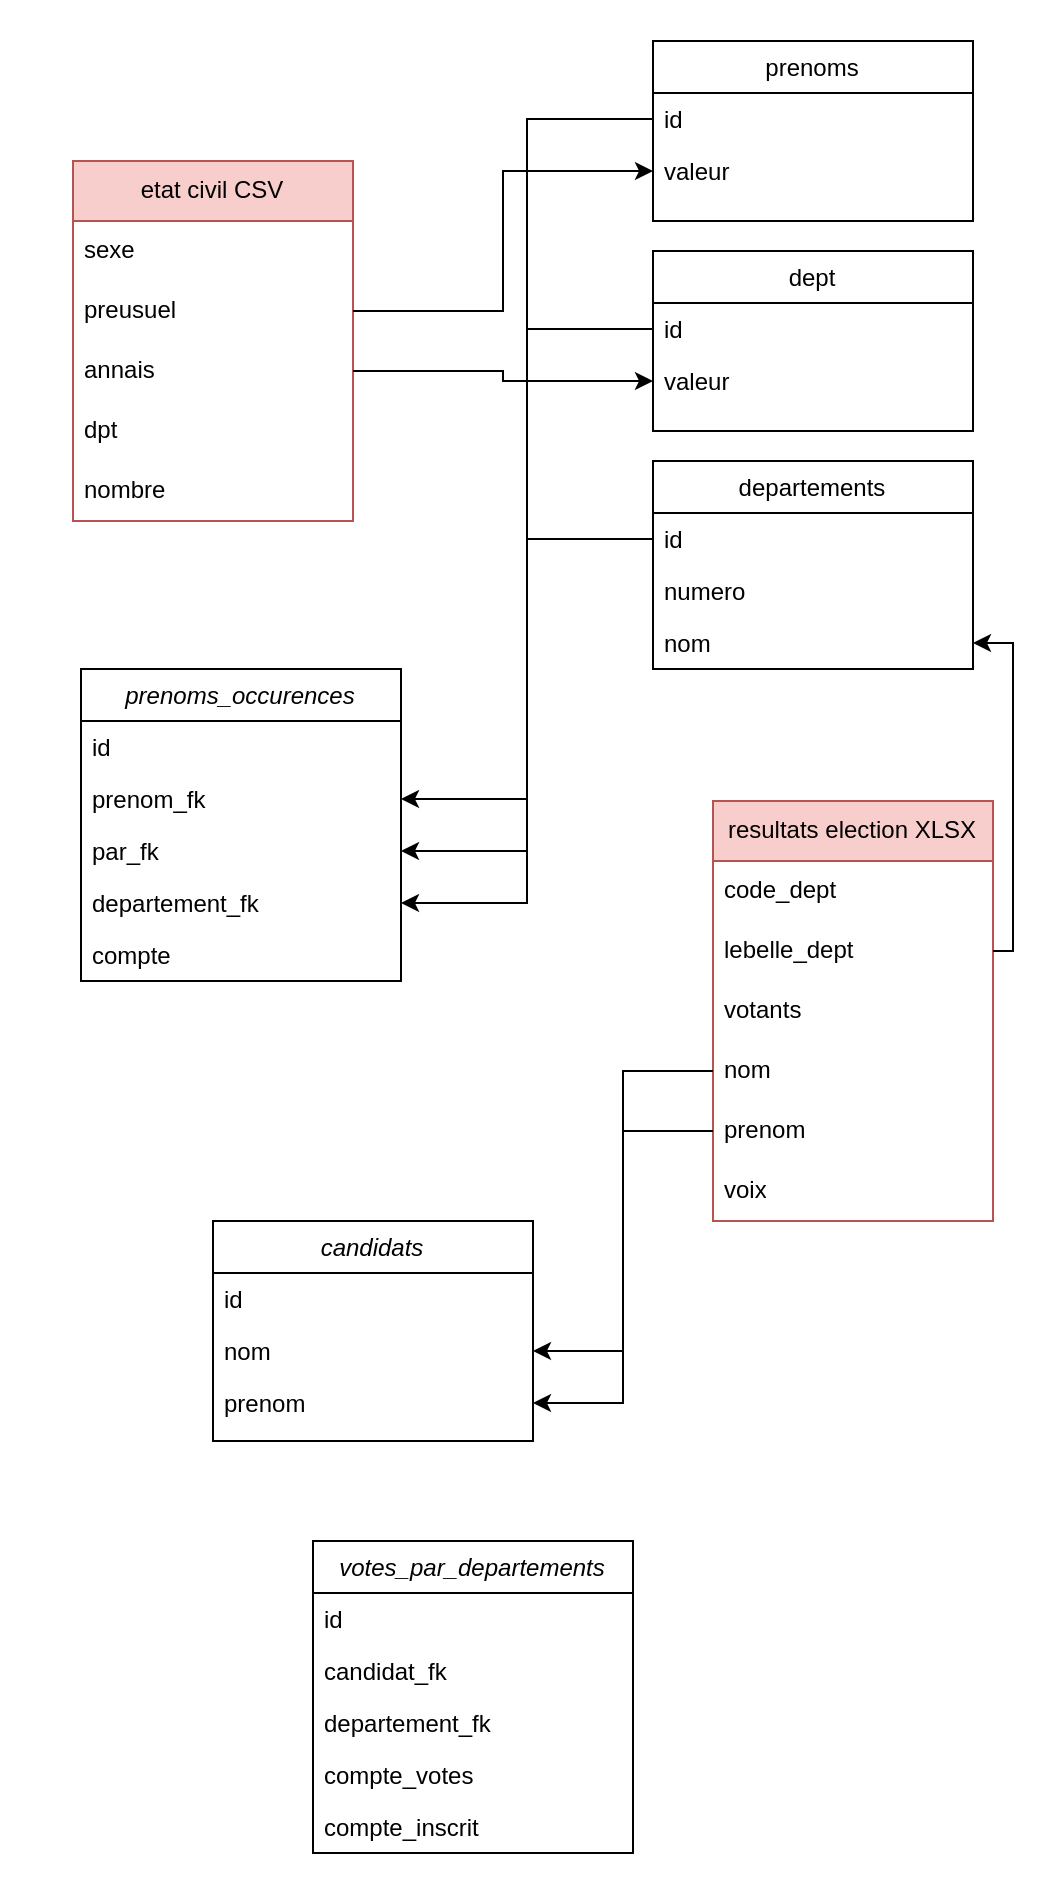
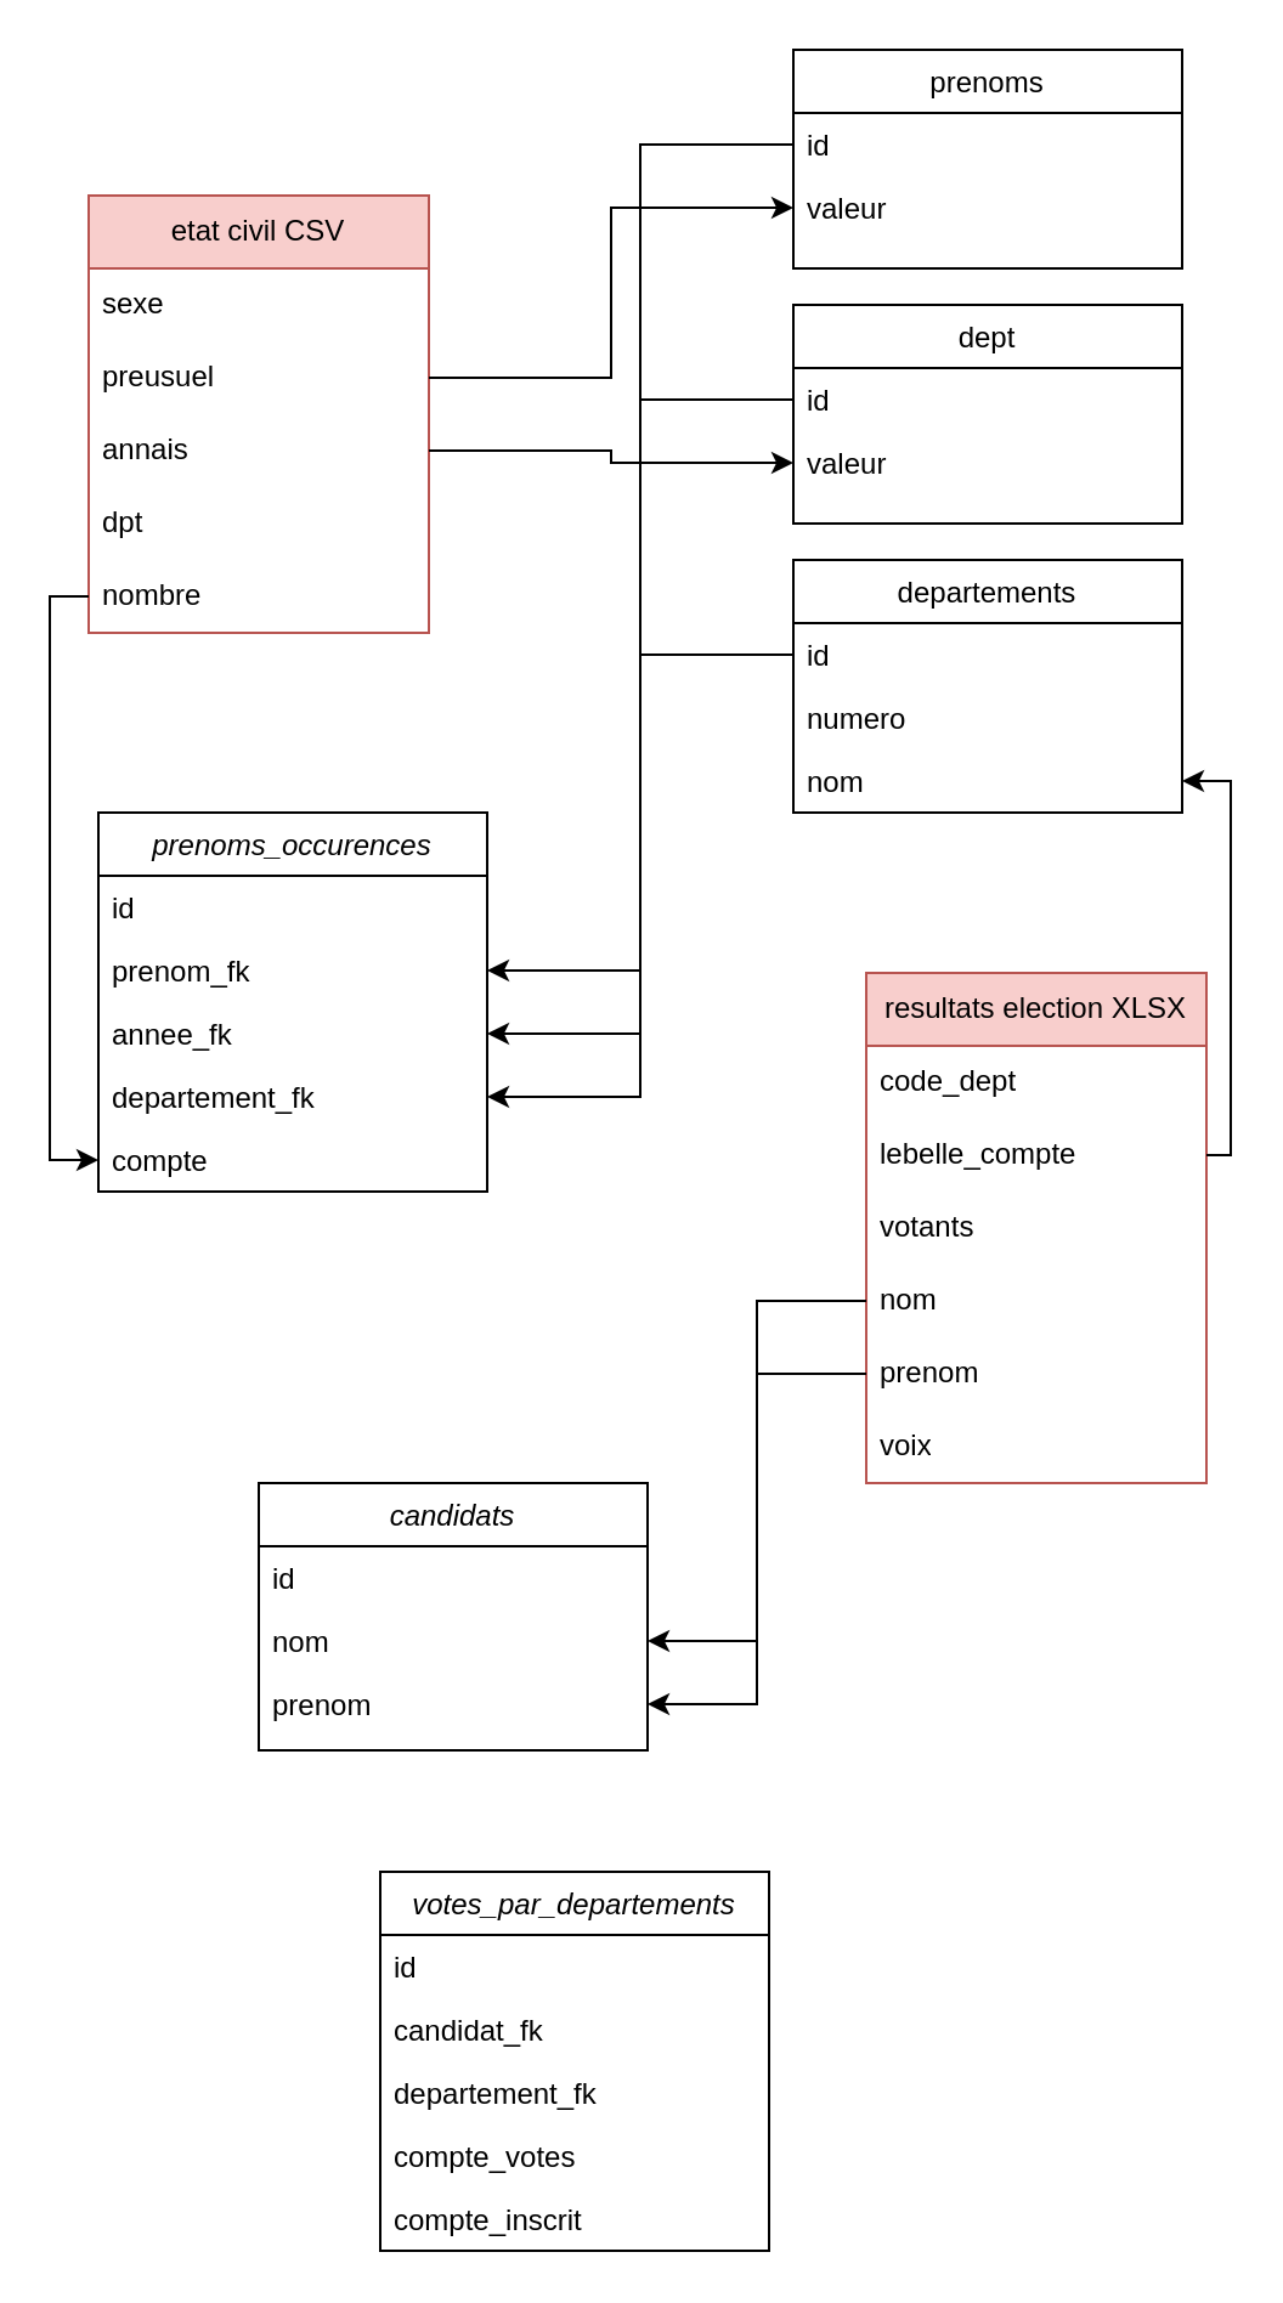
+ <mxCell id="36" style="edgeStyle=orthogonalEdgeStyle;rounded=0;orthogonalLoop=1;jettySize=auto;html=1;entryX=0;entryY=0.5;entryDx=0;entryDy=0;" edge="1" parent="1" source="33" target="7"><mxGeometry relative="1" as="geometry"><Array as="points"><mxPoint x="20" y="245" /><mxPoint x="20" y="477" /></Array></mxGeometry></mxCell>
- <mxCell id="5" value="par_fk" style="text;align=left;verticalAlign=top;spacingLeft=4;spacingRight=4;overflow=hidden;rotatable=0;points=[[0,0.5],[1,0.5]];portConstraint=eastwest;rounded=0;shadow=0;html=0;" parent="2" vertex="1"><mxGeometry y="78" width="160" height="26" as="geometry" /></mxCell>
+ <mxCell id="5" value="annee_fk" style="text;align=left;verticalAlign=top;spacingLeft=4;spacingRight=4;overflow=hidden;rotatable=0;points=[[0,0.5],[1,0.5]];portConstraint=eastwest;rounded=0;shadow=0;html=0;" parent="2" vertex="1"><mxGeometry y="78" width="160" height="26" as="geometry" /></mxCell>
- <mxCell id="42" value="&lt;div&gt;lebelle_dept&lt;/div&gt;" style="text;strokeColor=none;fillColor=none;align=left;verticalAlign=middle;spacingLeft=4;spacingRight=4;overflow=hidden;points=[[0,0.5],[1,0.5]];portConstraint=eastwest;rotatable=0;whiteSpace=wrap;html=1;" vertex="1" parent="40"><mxGeometry y="60" width="140" height="30" as="geometry" /></mxCell>
+ <mxCell id="42" value="&lt;div&gt;lebelle_compte&lt;/div&gt;" style="text;strokeColor=none;fillColor=none;align=left;verticalAlign=middle;spacingLeft=4;spacingRight=4;overflow=hidden;points=[[0,0.5],[1,0.5]];portConstraint=eastwest;rotatable=0;whiteSpace=wrap;html=1;" vertex="1" parent="40"><mxGeometry y="60" width="140" height="30" as="geometry" /></mxCell>
